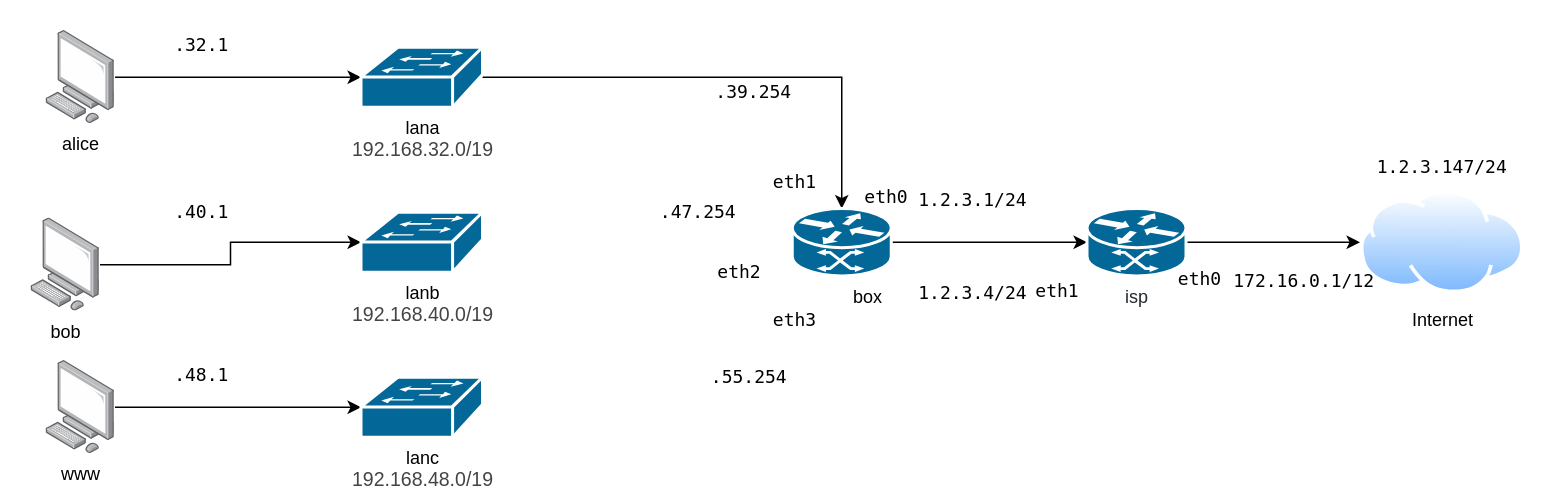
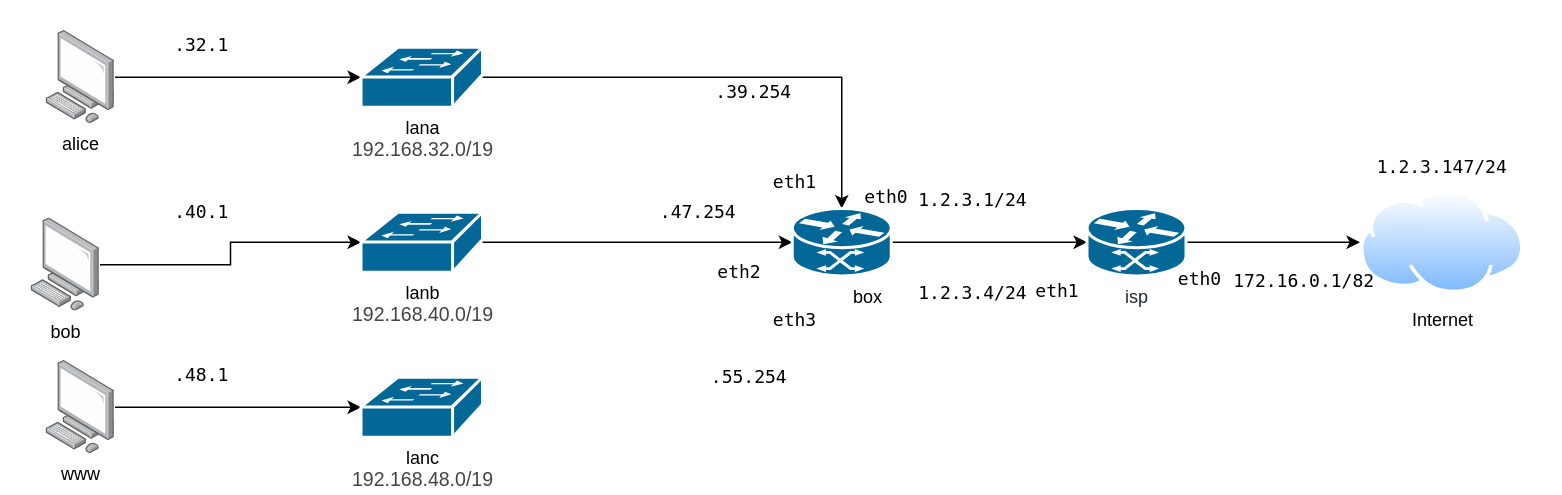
+ <mxCell id="8" style="edgeStyle=orthogonalEdgeStyle;rounded=0;orthogonalLoop=1;jettySize=auto;html=1;entryX=0;entryY=0.5;entryDx=0;entryDy=0;entryPerimeter=0;" parent="1" source="9" target="14" edge="1"><mxGeometry relative="1" as="geometry" /></mxCell>
- <mxCell id="33" value="172.16.0.1/12" style="text;html=1;fontFamily=monospace;" parent="1" vertex="1"><mxGeometry x="820" y="173" width="100" height="30" as="geometry" /></mxCell>
+ <mxCell id="33" value="172.16.0.1/82" style="text;html=1;fontFamily=monospace;" parent="1" vertex="1"><mxGeometry x="820" y="173" width="100" height="30" as="geometry" /></mxCell>
